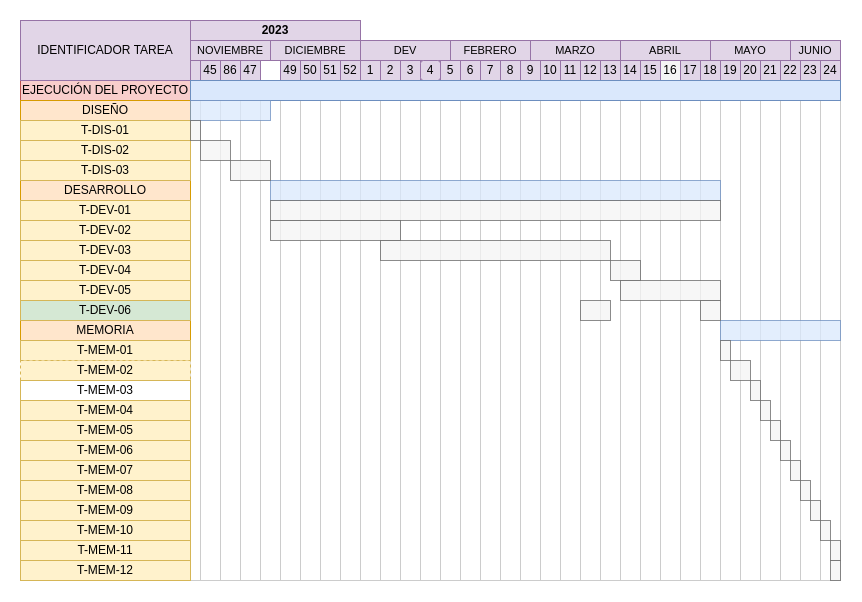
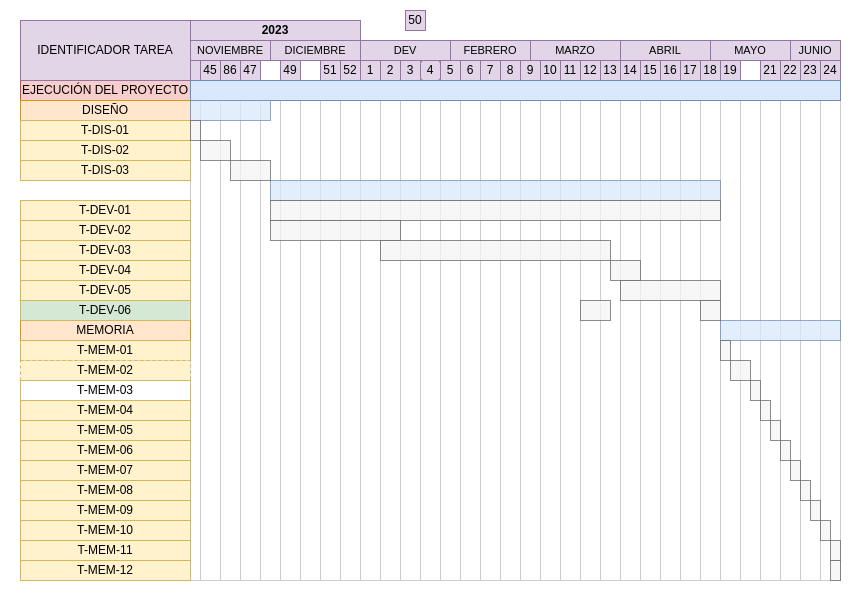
- <mxCell id="68" value="50" style="rounded=0;whiteSpace=wrap;html=1;align=center;fillColor=#e1d5e7;strokeColor=#9673a6;" parent="1" vertex="1"><mxGeometry x="300" y="60" width="20" height="20" as="geometry" /></mxCell>
+ <mxCell id="68" value="50" style="rounded=0;whiteSpace=wrap;html=1;align=center;fillColor=#e1d5e7;strokeColor=#9673a6;" parent="1" vertex="1"><mxGeometry x="405" y="10" width="20" height="20" as="geometry" /></mxCell>
- <mxCell id="88" value="16" style="rounded=0;whiteSpace=wrap;html=1;align=center;fillColor=#f5f5f5;strokeColor=#9673a6;" parent="1" vertex="1"><mxGeometry x="660" y="60" width="20" height="20" as="geometry" /></mxCell>
+ <mxCell id="88" value="16" style="rounded=0;whiteSpace=wrap;html=1;align=center;fillColor=#e1d5e7;strokeColor=#9673a6;" parent="1" vertex="1"><mxGeometry x="660" y="60" width="20" height="20" as="geometry" /></mxCell>
- <mxCell id="92" value="20" style="rounded=0;whiteSpace=wrap;html=1;align=center;fillColor=#e1d5e7;strokeColor=#9673a6;" parent="1" vertex="1"><mxGeometry x="740" y="60" width="20" height="20" as="geometry" /></mxCell>
- <mxCell id="37" value="DESARROLLO" style="rounded=0;whiteSpace=wrap;html=1;fillColor=#ffe6cc;strokeColor=#d79b00;" parent="1" vertex="1"><mxGeometry x="20" y="180" width="170" height="20" as="geometry" /></mxCell>
